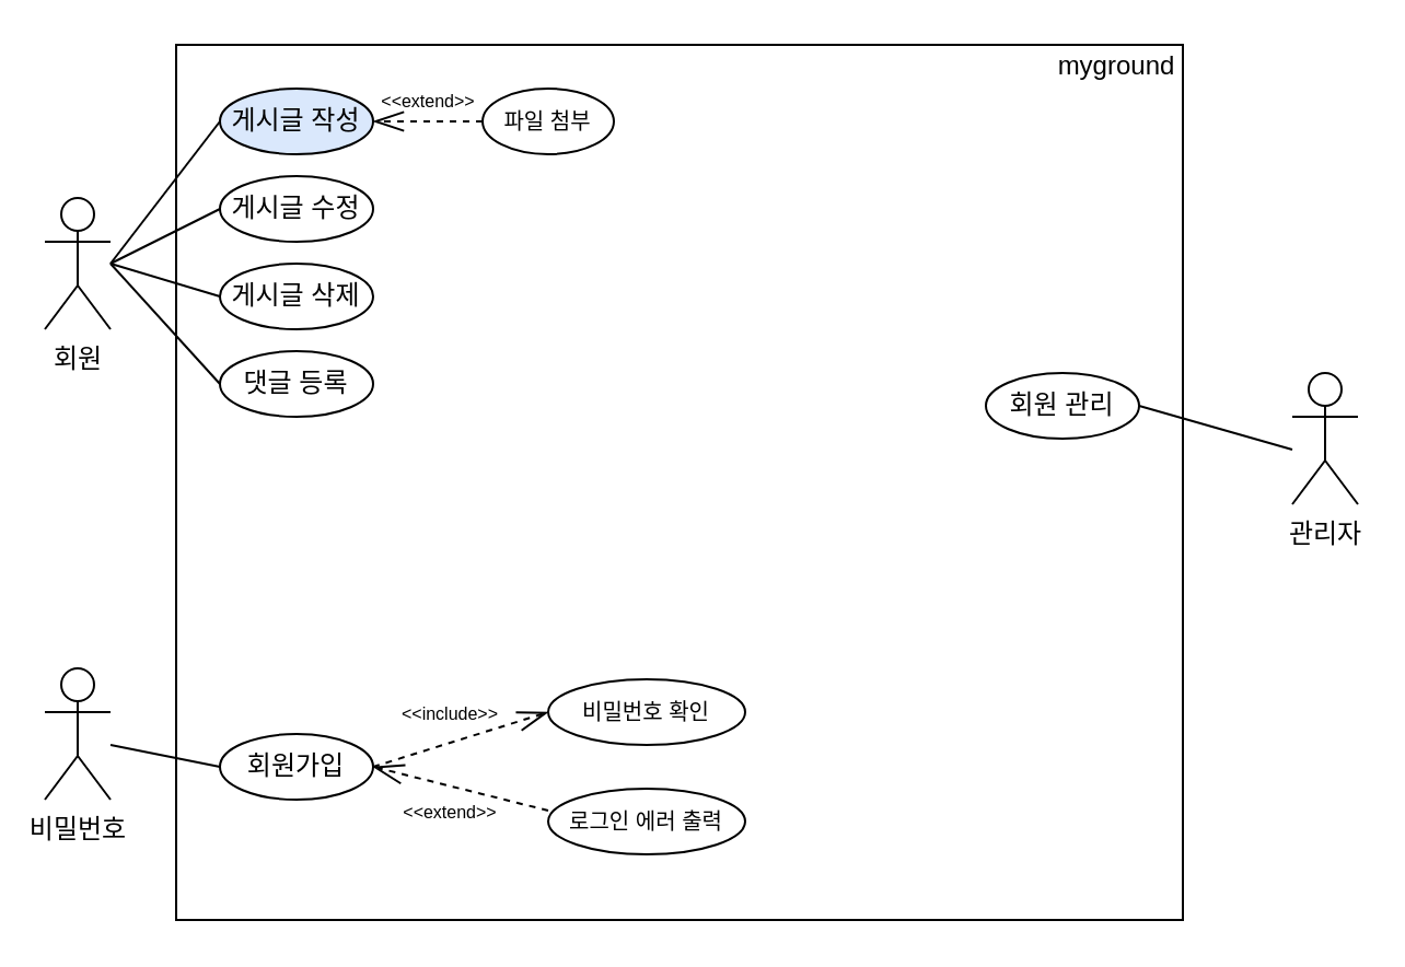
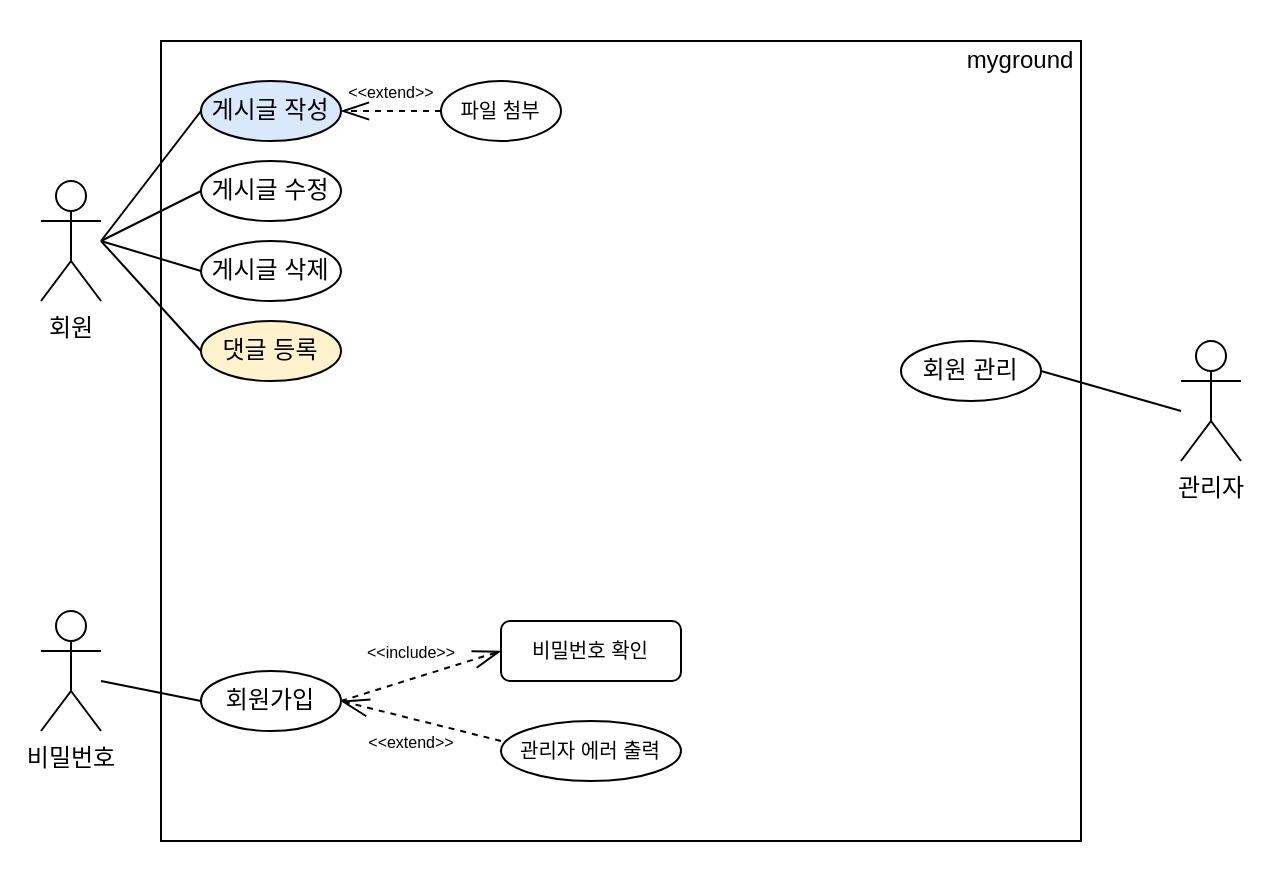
- <mxCell id="16" value="댓글 등록" style="ellipse;whiteSpace=wrap;html=1;" vertex="1" parent="1"><mxGeometry x="100" y="160" width="70" height="30" as="geometry" /></mxCell>
+ <mxCell id="16" value="댓글 등록" style="ellipse;whiteSpace=wrap;html=1;fillColor=#fff2cc;" vertex="1" parent="1"><mxGeometry x="100" y="160" width="70" height="30" as="geometry" /></mxCell>
- <mxCell id="4" value="&lt;font style=&quot;font-size: 10px;&quot;&gt;비밀번호 확인&lt;/font&gt;" style="ellipse;whiteSpace=wrap;html=1;" vertex="1" parent="1"><mxGeometry x="250" y="310" width="90" height="30" as="geometry" /></mxCell>
+ <mxCell id="4" value="&lt;font style=&quot;font-size: 10px;&quot;&gt;비밀번호 확인&lt;/font&gt;" style="whiteSpace=wrap;html=1;rounded=1;" vertex="1" parent="1"><mxGeometry x="250" y="310" width="90" height="30" as="geometry" /></mxCell>
- <mxCell id="5" value="&lt;font style=&quot;font-size: 10px;&quot;&gt;로그인 에러 출력&lt;/font&gt;" style="ellipse;whiteSpace=wrap;html=1;" vertex="1" parent="1"><mxGeometry x="250" y="360" width="90" height="30" as="geometry" /></mxCell>
+ <mxCell id="5" value="&lt;font style=&quot;font-size: 10px;&quot;&gt;관리자 에러 출력&lt;/font&gt;" style="ellipse;whiteSpace=wrap;html=1;" vertex="1" parent="1"><mxGeometry x="250" y="360" width="90" height="30" as="geometry" /></mxCell>
